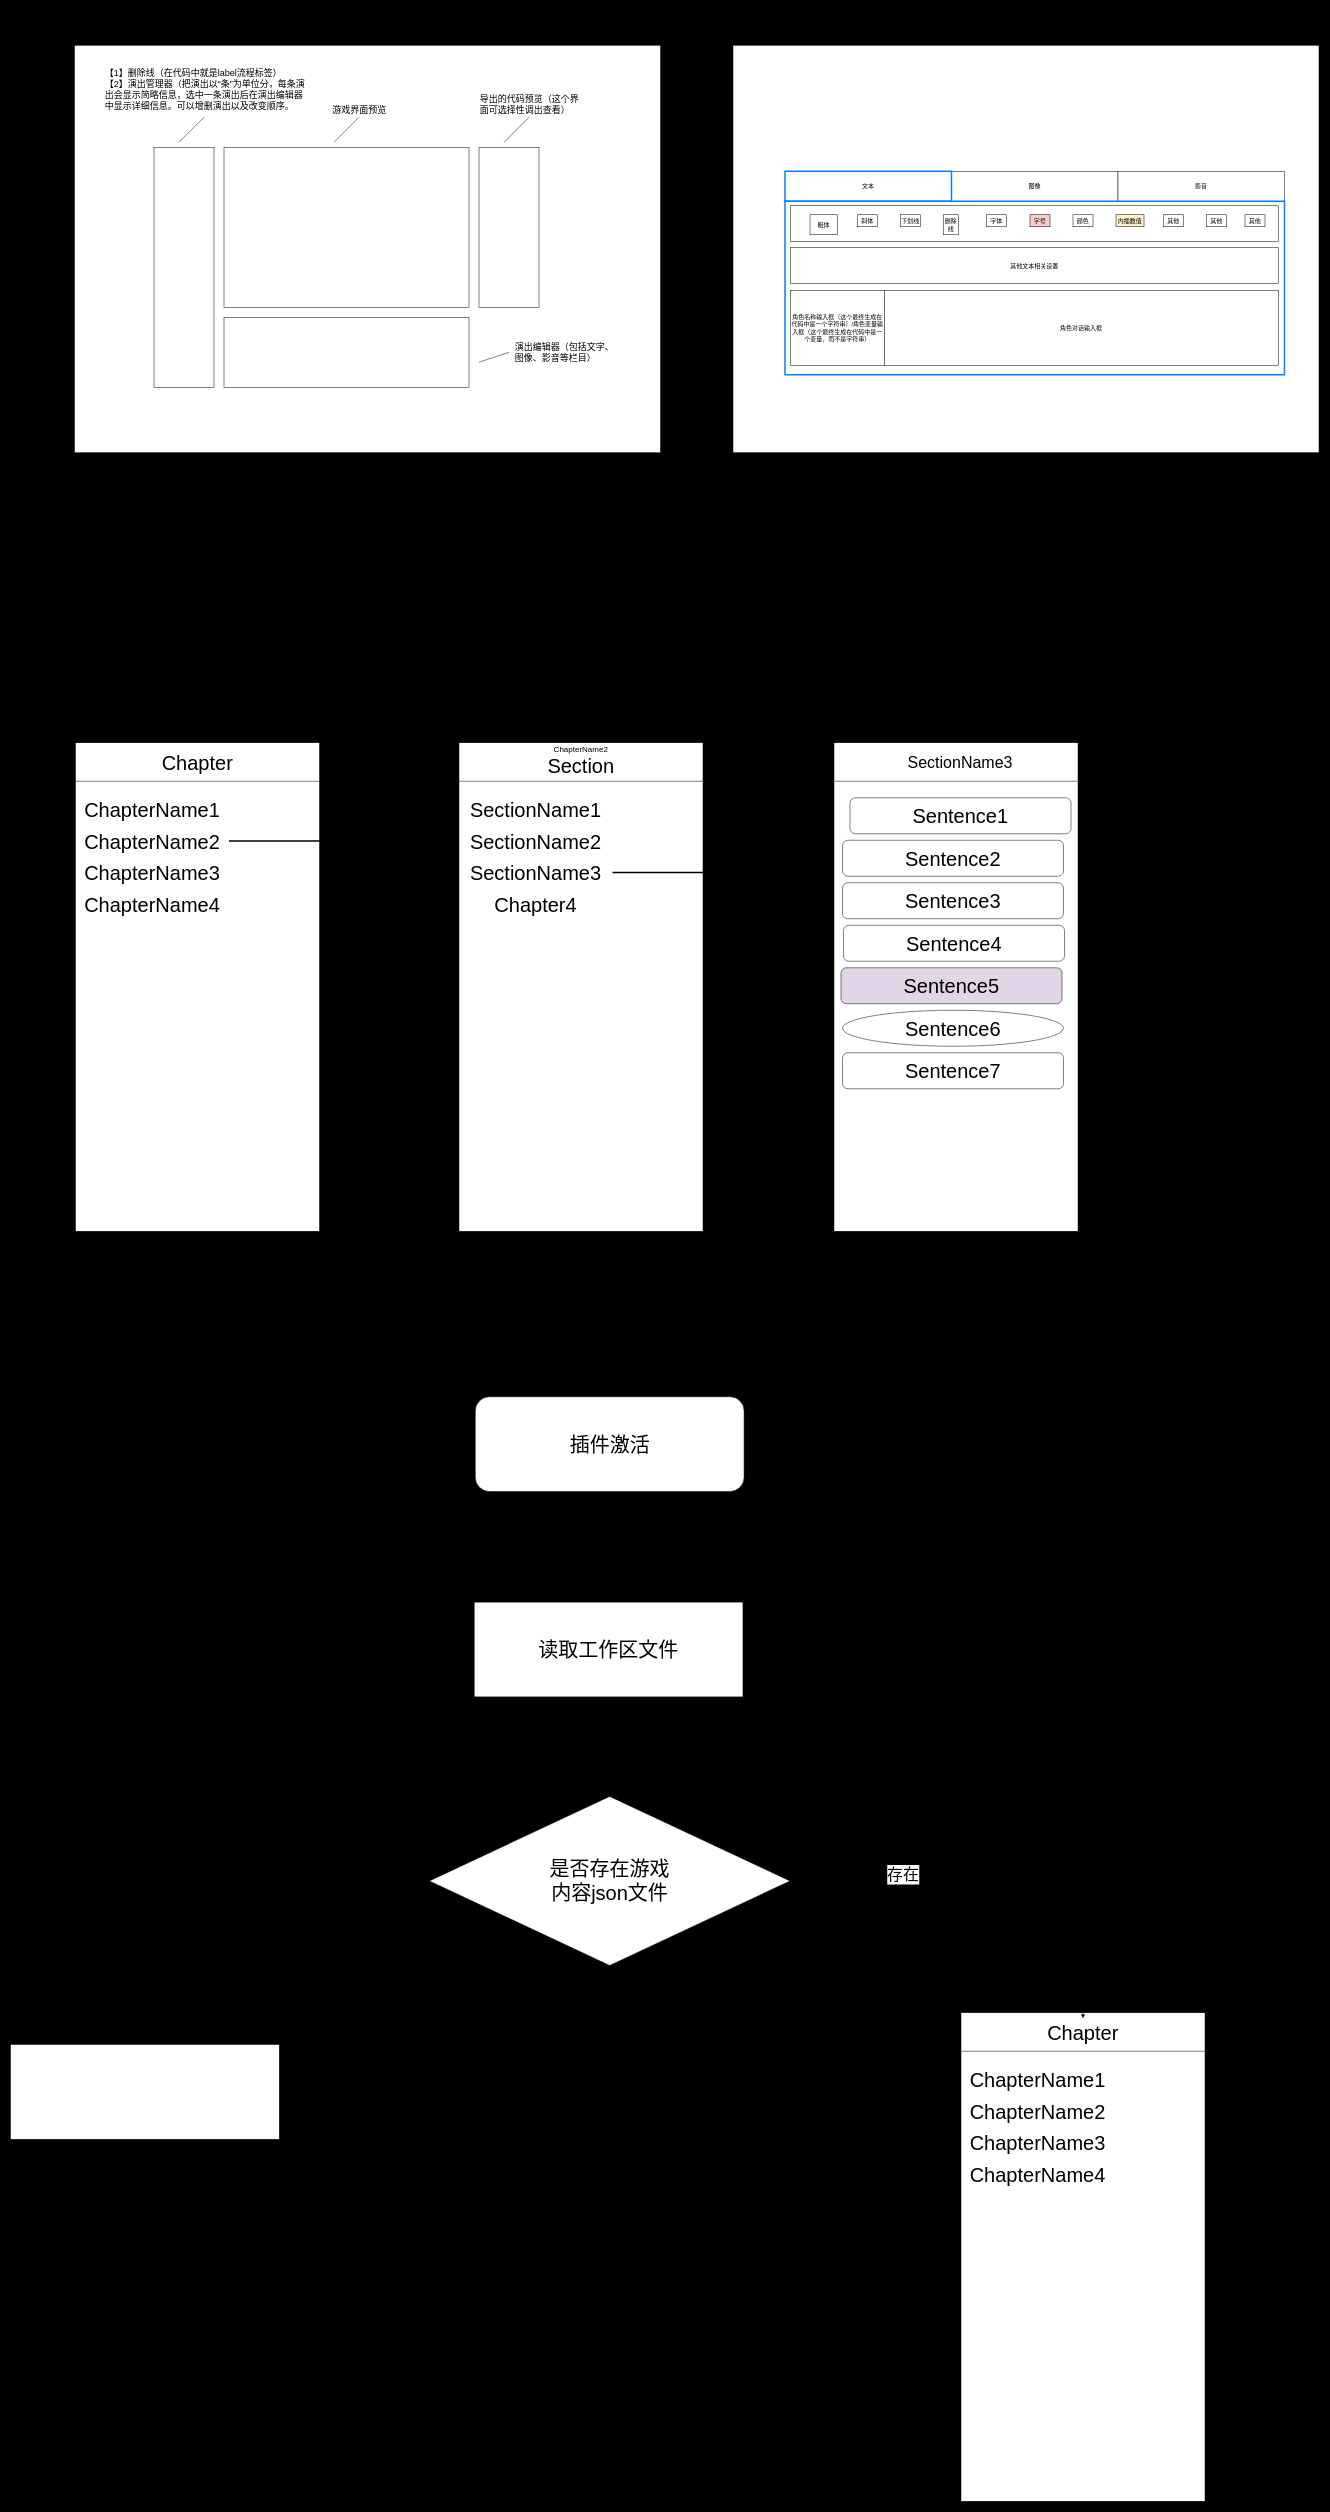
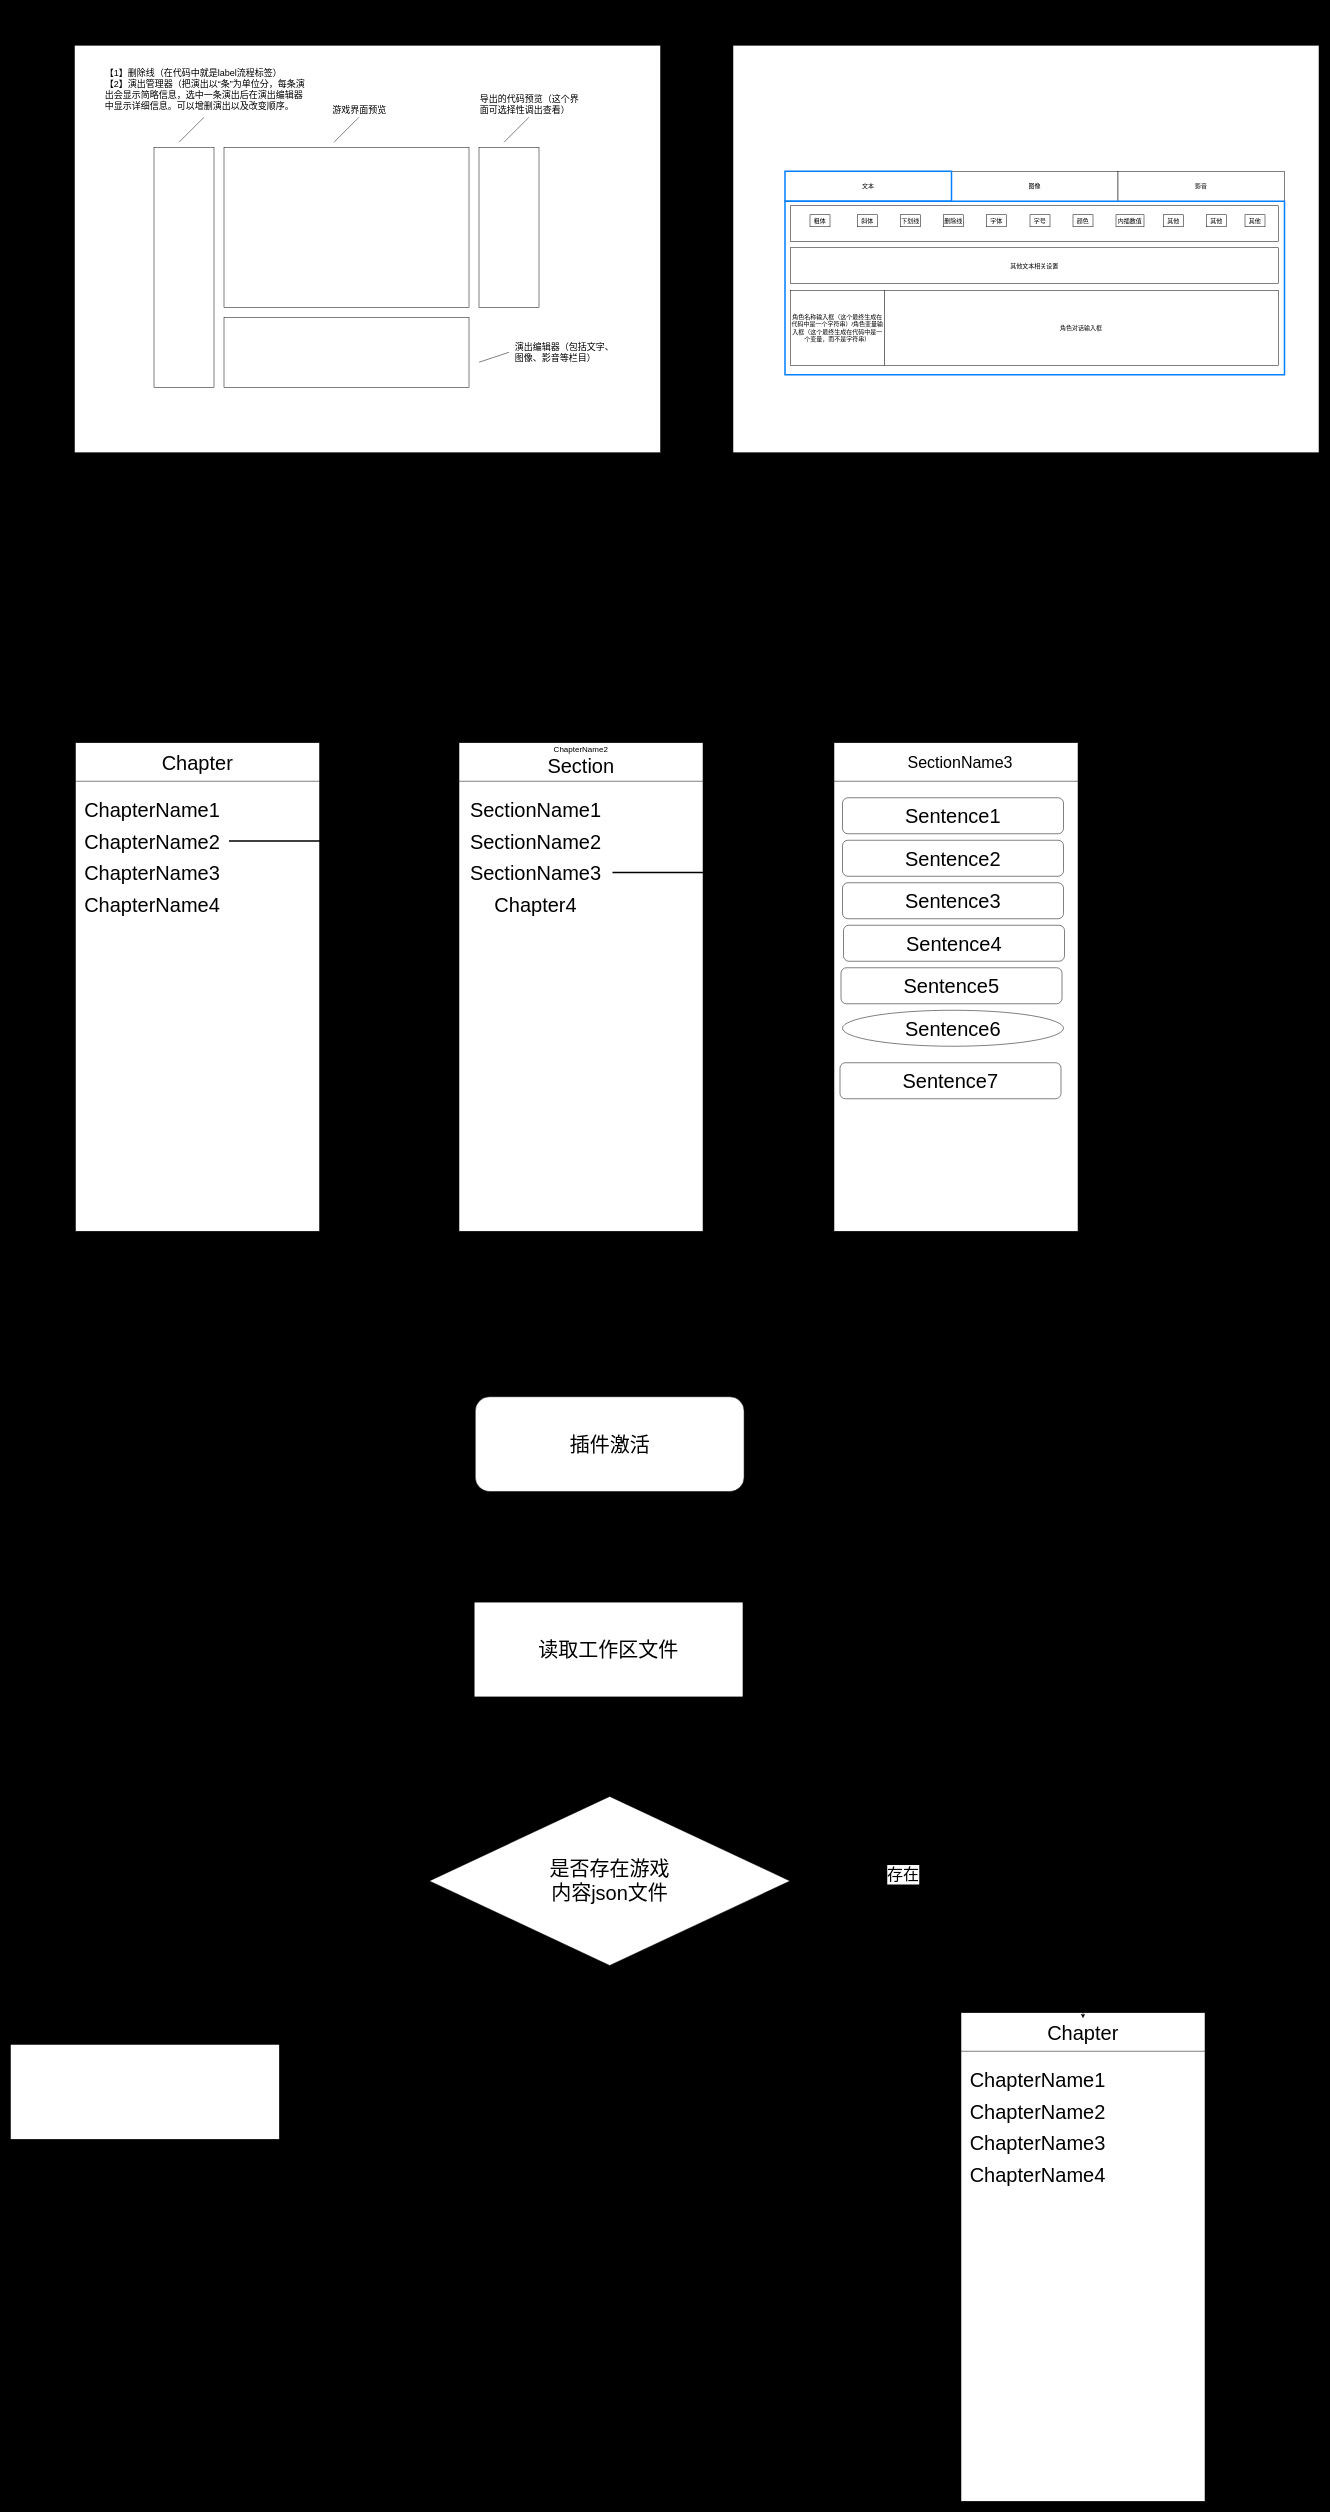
- <mxCell id="28" value="字号" style="rounded=0;whiteSpace=wrap;html=1;fillColor=#f8cecc;" parent="1" vertex="1"><mxGeometry x="2059" y="429" width="40" height="24" as="geometry" /></mxCell>
+ <mxCell id="28" value="字号" style="rounded=0;whiteSpace=wrap;html=1;" parent="1" vertex="1"><mxGeometry x="2059" y="429" width="40" height="24" as="geometry" /></mxCell>
- <mxCell id="30" value="内插数值" style="rounded=0;whiteSpace=wrap;html=1;fillColor=#fff2cc;" parent="1" vertex="1"><mxGeometry x="2231" y="429" width="56" height="24" as="geometry" /></mxCell>
+ <mxCell id="30" value="内插数值" style="rounded=0;whiteSpace=wrap;html=1;" parent="1" vertex="1"><mxGeometry x="2231" y="429" width="56" height="24" as="geometry" /></mxCell>
- <mxCell id="23" value="粗体" style="rounded=0;whiteSpace=wrap;html=1;" parent="1" vertex="1"><mxGeometry x="1619" y="429" width="55" height="40" as="geometry" /></mxCell>
+ <mxCell id="23" value="粗体" style="rounded=0;whiteSpace=wrap;html=1;" parent="1" vertex="1"><mxGeometry x="1619" y="429" width="40" height="24" as="geometry" /></mxCell>
- <mxCell id="26" value="删除线" style="rounded=0;whiteSpace=wrap;html=1;" parent="1" vertex="1"><mxGeometry x="1886" y="429" width="30" height="40" as="geometry" /></mxCell>
+ <mxCell id="26" value="删除线" style="rounded=0;whiteSpace=wrap;html=1;" parent="1" vertex="1"><mxGeometry x="1886" y="429" width="40" height="24" as="geometry" /></mxCell>
- <mxCell id="63" value="&lt;font style=&quot;font-size: 40px;&quot;&gt;Sentence1&lt;/font&gt;" style="rounded=1;whiteSpace=wrap;html=1;glass=0;shadow=0;" parent="38" vertex="1"><mxGeometry x="1549" y="110" width="442" height="72" as="geometry" /></mxCell>
+ <mxCell id="63" value="&lt;font style=&quot;font-size: 40px;&quot;&gt;Sentence1&lt;/font&gt;" style="rounded=1;whiteSpace=wrap;html=1;glass=0;shadow=0;" parent="38" vertex="1"><mxGeometry x="1534" y="110" width="442" height="72" as="geometry" /></mxCell>
- <mxCell id="67" value="&lt;font style=&quot;font-size: 40px;&quot;&gt;Sentence5&lt;/font&gt;" style="rounded=1;whiteSpace=wrap;html=1;glass=0;shadow=0;fillColor=#e1d5e7;" parent="38" vertex="1"><mxGeometry x="1531" y="450" width="442" height="72" as="geometry" /></mxCell>
+ <mxCell id="67" value="&lt;font style=&quot;font-size: 40px;&quot;&gt;Sentence5&lt;/font&gt;" style="rounded=1;whiteSpace=wrap;html=1;glass=0;shadow=0;" parent="38" vertex="1"><mxGeometry x="1531" y="450" width="442" height="72" as="geometry" /></mxCell>
- <mxCell id="69" value="&lt;font style=&quot;font-size: 40px;&quot;&gt;Sentence7&lt;/font&gt;" style="rounded=1;whiteSpace=wrap;html=1;glass=0;shadow=0;" parent="38" vertex="1"><mxGeometry x="1534" y="620" width="442" height="72" as="geometry" /></mxCell>
+ <mxCell id="69" value="&lt;font style=&quot;font-size: 40px;&quot;&gt;Sentence7&lt;/font&gt;" style="rounded=1;whiteSpace=wrap;html=1;glass=0;shadow=0;" parent="38" vertex="1"><mxGeometry x="1529" y="640" width="442" height="72" as="geometry" /></mxCell>
